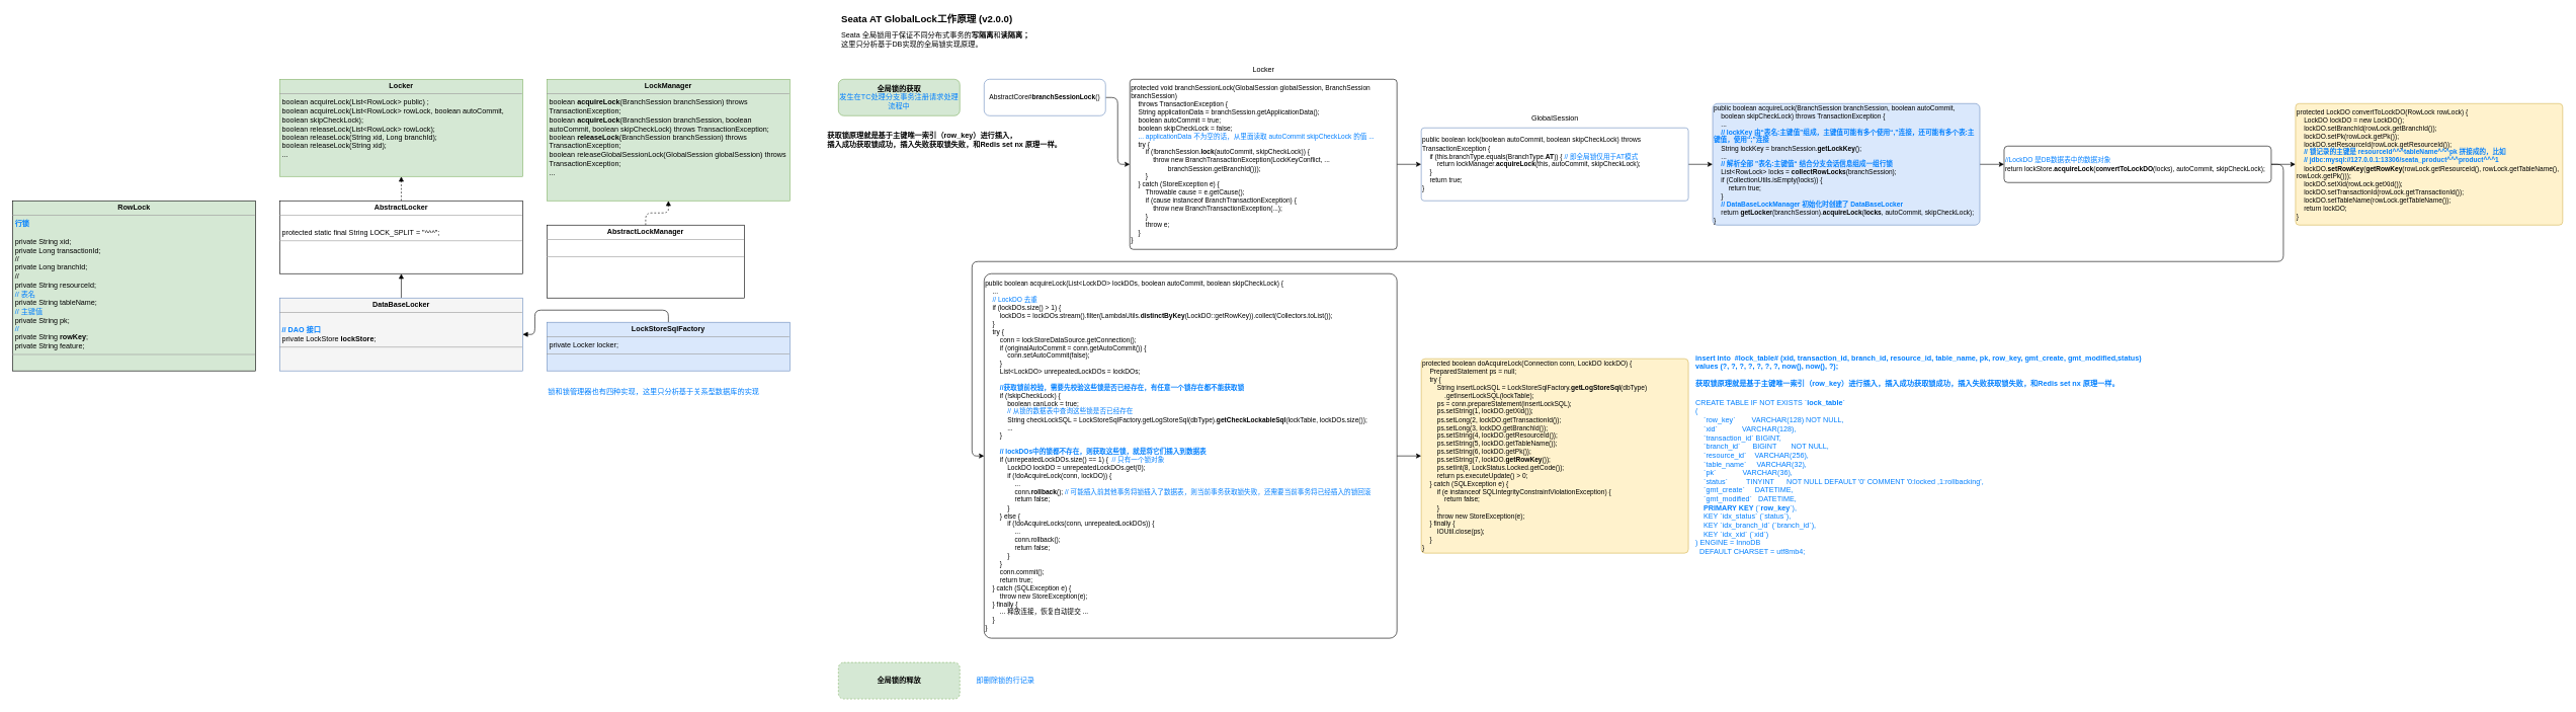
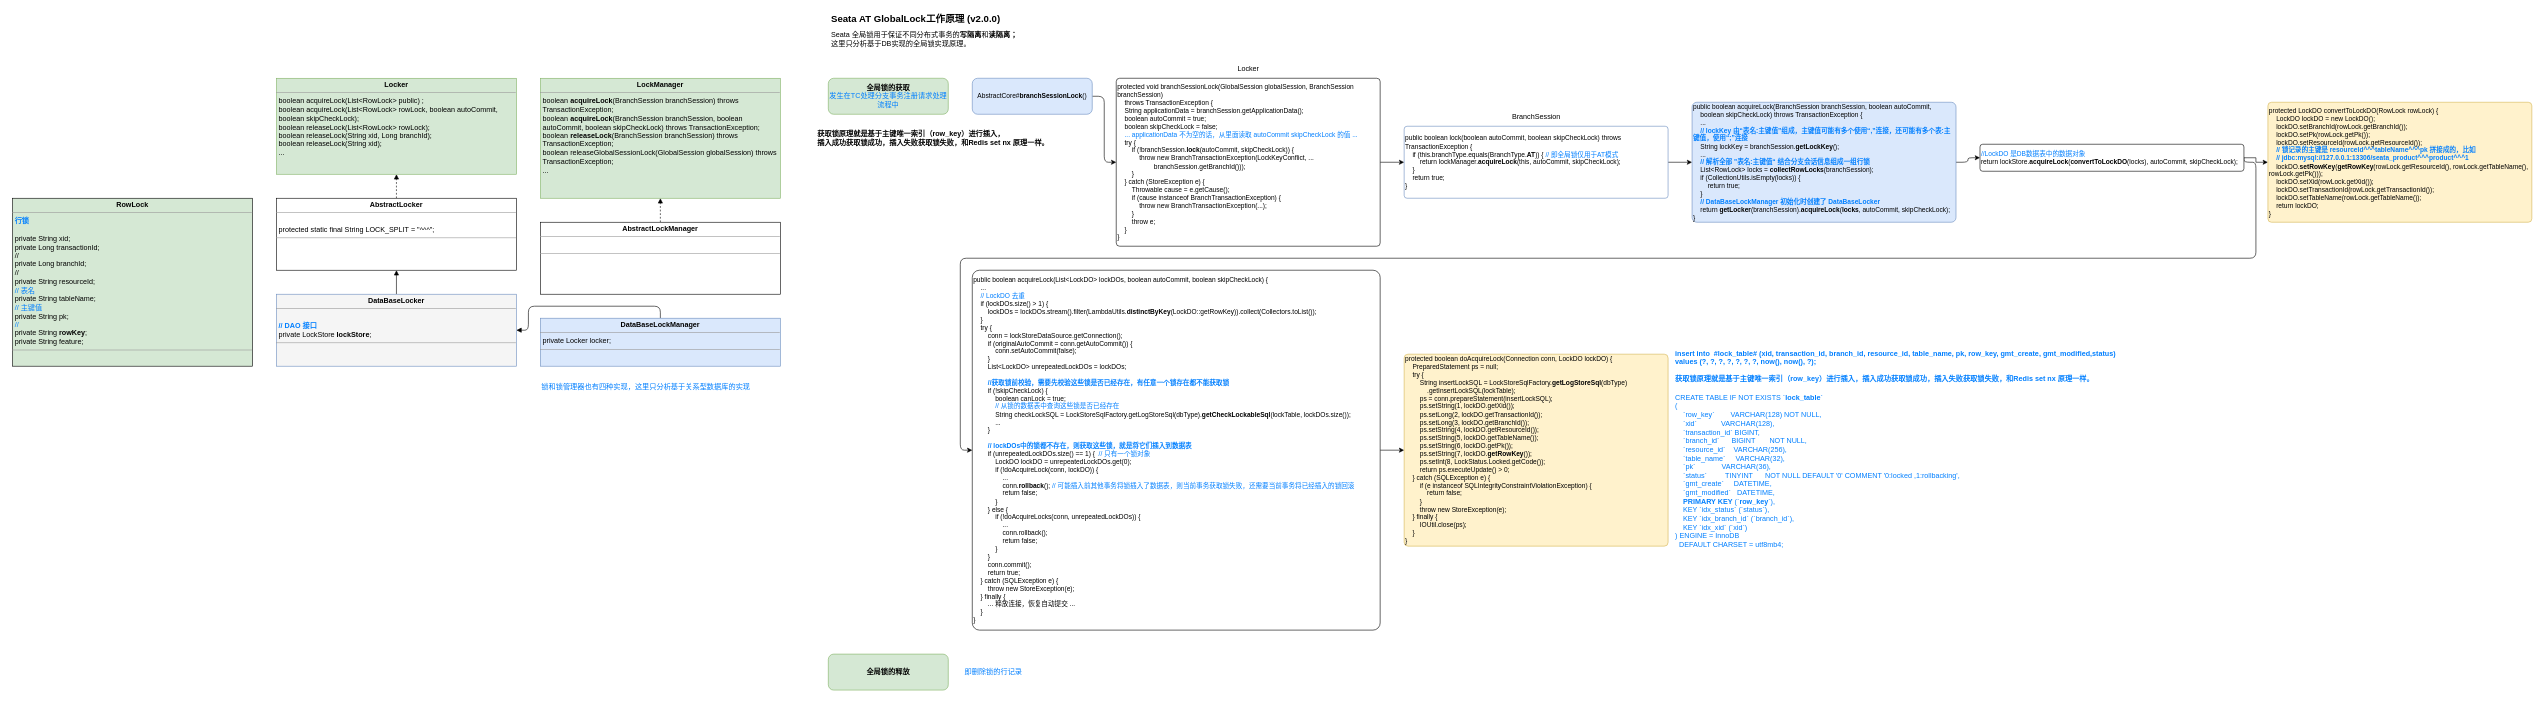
- <mxCell id="6" value="AbstractCore#&lt;b style=&quot;font-size: 11px;&quot;&gt;branchSessionLock&lt;/b&gt;()" style="rounded=1;whiteSpace=wrap;html=1;fillColor=#ffffff;strokeColor=#6c8ebf;fontSize=11;" vertex="1" parent="1"><mxGeometry x="1620" y="130" width="200" height="60" as="geometry" /></mxCell>
+ <mxCell id="6" value="AbstractCore#&lt;b style=&quot;font-size: 11px;&quot;&gt;branchSessionLock&lt;/b&gt;()" style="rounded=1;whiteSpace=wrap;html=1;fillColor=#dae8fc;strokeColor=#6c8ebf;fontSize=11;" vertex="1" parent="1"><mxGeometry x="1620" y="130" width="200" height="60" as="geometry" /></mxCell>
- <mxCell id="12" value="&lt;font style=&quot;font-size: 12px;&quot;&gt;GlobalSession&lt;/font&gt;" style="text;html=1;align=center;verticalAlign=middle;resizable=0;points=[];autosize=1;strokeColor=none;fillColor=none;fontSize=11;" vertex="1" parent="1"><mxGeometry x="2510" y="180" width="100" height="30" as="geometry" /></mxCell>
+ <mxCell id="12" value="&lt;font style=&quot;font-size: 12px;&quot;&gt;BranchSession&lt;/font&gt;" style="text;html=1;align=center;verticalAlign=middle;resizable=0;points=[];autosize=1;strokeColor=none;fillColor=none;fontSize=11;" vertex="1" parent="1"><mxGeometry x="2510" y="180" width="100" height="30" as="geometry" /></mxCell>
- <mxCell id="29" value="&lt;div style=&quot;&quot;&gt;&lt;font color=&quot;#007fff&quot;&gt;//LockDO 是DB数据表中的数据对象&lt;/font&gt;&lt;/div&gt;&lt;div style=&quot;&quot;&gt;return lockStore.&lt;b&gt;acquireLock&lt;/b&gt;(&lt;b&gt;convertToLockDO&lt;/b&gt;(locks), autoCommit, skipCheckLock);&lt;br&gt;&lt;/div&gt;" style="rounded=1;whiteSpace=wrap;html=1;align=left;arcSize=10;fontSize=11;" vertex="1" parent="1"><mxGeometry x="3300" y="240" width="440" height="60" as="geometry" /></mxCell>
+ <mxCell id="29" value="&lt;div style=&quot;&quot;&gt;&lt;font color=&quot;#007fff&quot;&gt;//LockDO 是DB数据表中的数据对象&lt;/font&gt;&lt;/div&gt;&lt;div style=&quot;&quot;&gt;return lockStore.&lt;b&gt;acquireLock&lt;/b&gt;(&lt;b&gt;convertToLockDO&lt;/b&gt;(locks), autoCommit, skipCheckLock);&lt;br&gt;&lt;/div&gt;" style="rounded=1;whiteSpace=wrap;html=1;align=left;arcSize=10;fontSize=11;" vertex="1" parent="1"><mxGeometry x="3300" y="240" width="440" height="45" as="geometry" /></mxCell>
- <mxCell id="15" value="&lt;p style=&quot;margin:0px;margin-top:4px;text-align:center;&quot;&gt;&lt;b&gt;AbstractLockManager&lt;/b&gt;&lt;br&gt;&lt;/p&gt;&lt;hr size=&quot;1&quot;&gt;&lt;p style=&quot;margin:0px;margin-left:4px;&quot;&gt;&lt;br&gt;&lt;/p&gt;&lt;hr size=&quot;1&quot;&gt;&lt;p style=&quot;margin:0px;margin-left:4px;&quot;&gt;&lt;br&gt;&lt;/p&gt;" style="verticalAlign=top;align=left;overflow=fill;fontSize=12;fontFamily=Helvetica;html=1;whiteSpace=wrap;" vertex="1" parent="1"><mxGeometry x="900" y="370" width="325" height="120" as="geometry" /></mxCell>
+ <mxCell id="15" value="&lt;p style=&quot;margin:0px;margin-top:4px;text-align:center;&quot;&gt;&lt;b&gt;AbstractLockManager&lt;/b&gt;&lt;br&gt;&lt;/p&gt;&lt;hr size=&quot;1&quot;&gt;&lt;p style=&quot;margin:0px;margin-left:4px;&quot;&gt;&lt;br&gt;&lt;/p&gt;&lt;hr size=&quot;1&quot;&gt;&lt;p style=&quot;margin:0px;margin-left:4px;&quot;&gt;&lt;br&gt;&lt;/p&gt;" style="verticalAlign=top;align=left;overflow=fill;fontSize=12;fontFamily=Helvetica;html=1;whiteSpace=wrap;" vertex="1" parent="1"><mxGeometry x="900" y="370" width="400" height="120" as="geometry" /></mxCell>
- <mxCell id="17" value="&lt;p style=&quot;margin:0px;margin-top:4px;text-align:center;&quot;&gt;&lt;b&gt;LockStoreSqlFactory&lt;/b&gt;&lt;br&gt;&lt;/p&gt;&lt;hr size=&quot;1&quot;&gt;&lt;p style=&quot;margin:0px;margin-left:4px;&quot;&gt;private Locker locker;&lt;/p&gt;&lt;hr size=&quot;1&quot;&gt;&lt;p style=&quot;margin:0px;margin-left:4px;&quot;&gt;&lt;br&gt;&lt;/p&gt;" style="verticalAlign=top;align=left;overflow=fill;fontSize=12;fontFamily=Helvetica;html=1;whiteSpace=wrap;fillColor=#dae8fc;strokeColor=#6c8ebf;" vertex="1" parent="1"><mxGeometry x="900" y="530" width="400" height="80" as="geometry" /></mxCell>
+ <mxCell id="17" value="&lt;p style=&quot;margin:0px;margin-top:4px;text-align:center;&quot;&gt;&lt;b&gt;DataBaseLockManager&lt;/b&gt;&lt;br&gt;&lt;/p&gt;&lt;hr size=&quot;1&quot;&gt;&lt;p style=&quot;margin:0px;margin-left:4px;&quot;&gt;private Locker locker;&lt;/p&gt;&lt;hr size=&quot;1&quot;&gt;&lt;p style=&quot;margin:0px;margin-left:4px;&quot;&gt;&lt;br&gt;&lt;/p&gt;" style="verticalAlign=top;align=left;overflow=fill;fontSize=12;fontFamily=Helvetica;html=1;whiteSpace=wrap;fillColor=#dae8fc;strokeColor=#6c8ebf;" vertex="1" parent="1"><mxGeometry x="900" y="530" width="400" height="80" as="geometry" /></mxCell>
- <mxCell id="4" value="&lt;b&gt;全局锁的释放&lt;/b&gt;" style="rounded=1;whiteSpace=wrap;html=1;fillColor=#d5e8d4;strokeColor=#82b366;dashed=1;" vertex="1" parent="1"><mxGeometry x="1380" y="1090" width="200" height="60" as="geometry" /></mxCell>
+ <mxCell id="4" value="&lt;b&gt;全局锁的释放&lt;/b&gt;" style="rounded=1;whiteSpace=wrap;html=1;fillColor=#d5e8d4;strokeColor=#82b366;" vertex="1" parent="1"><mxGeometry x="1380" y="1090" width="200" height="60" as="geometry" /></mxCell>
